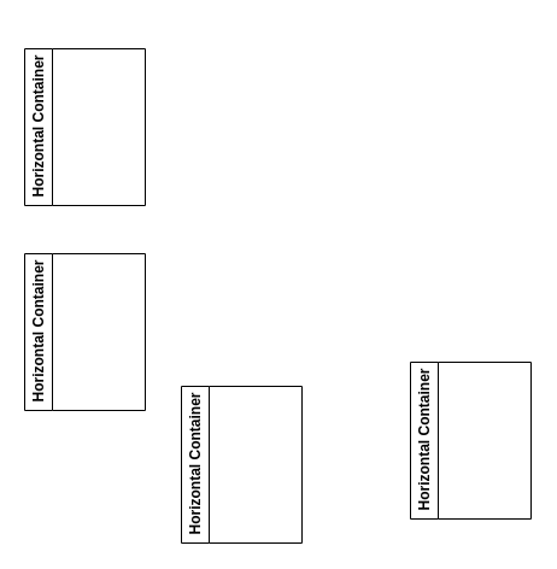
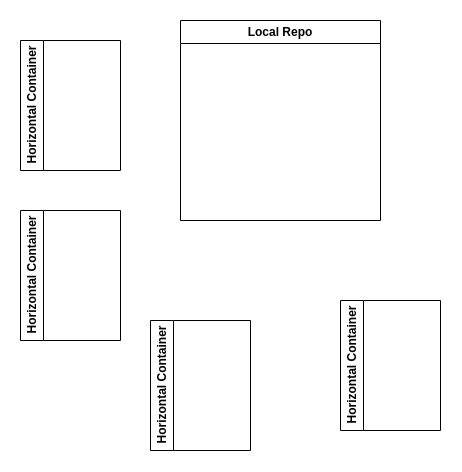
+ <mxCell id="2" value="Local Repo" style="swimlane;whiteSpace=wrap;html=1;" vertex="1" parent="1"><mxGeometry x="180" y="20" width="200" height="200" as="geometry" /></mxCell>
